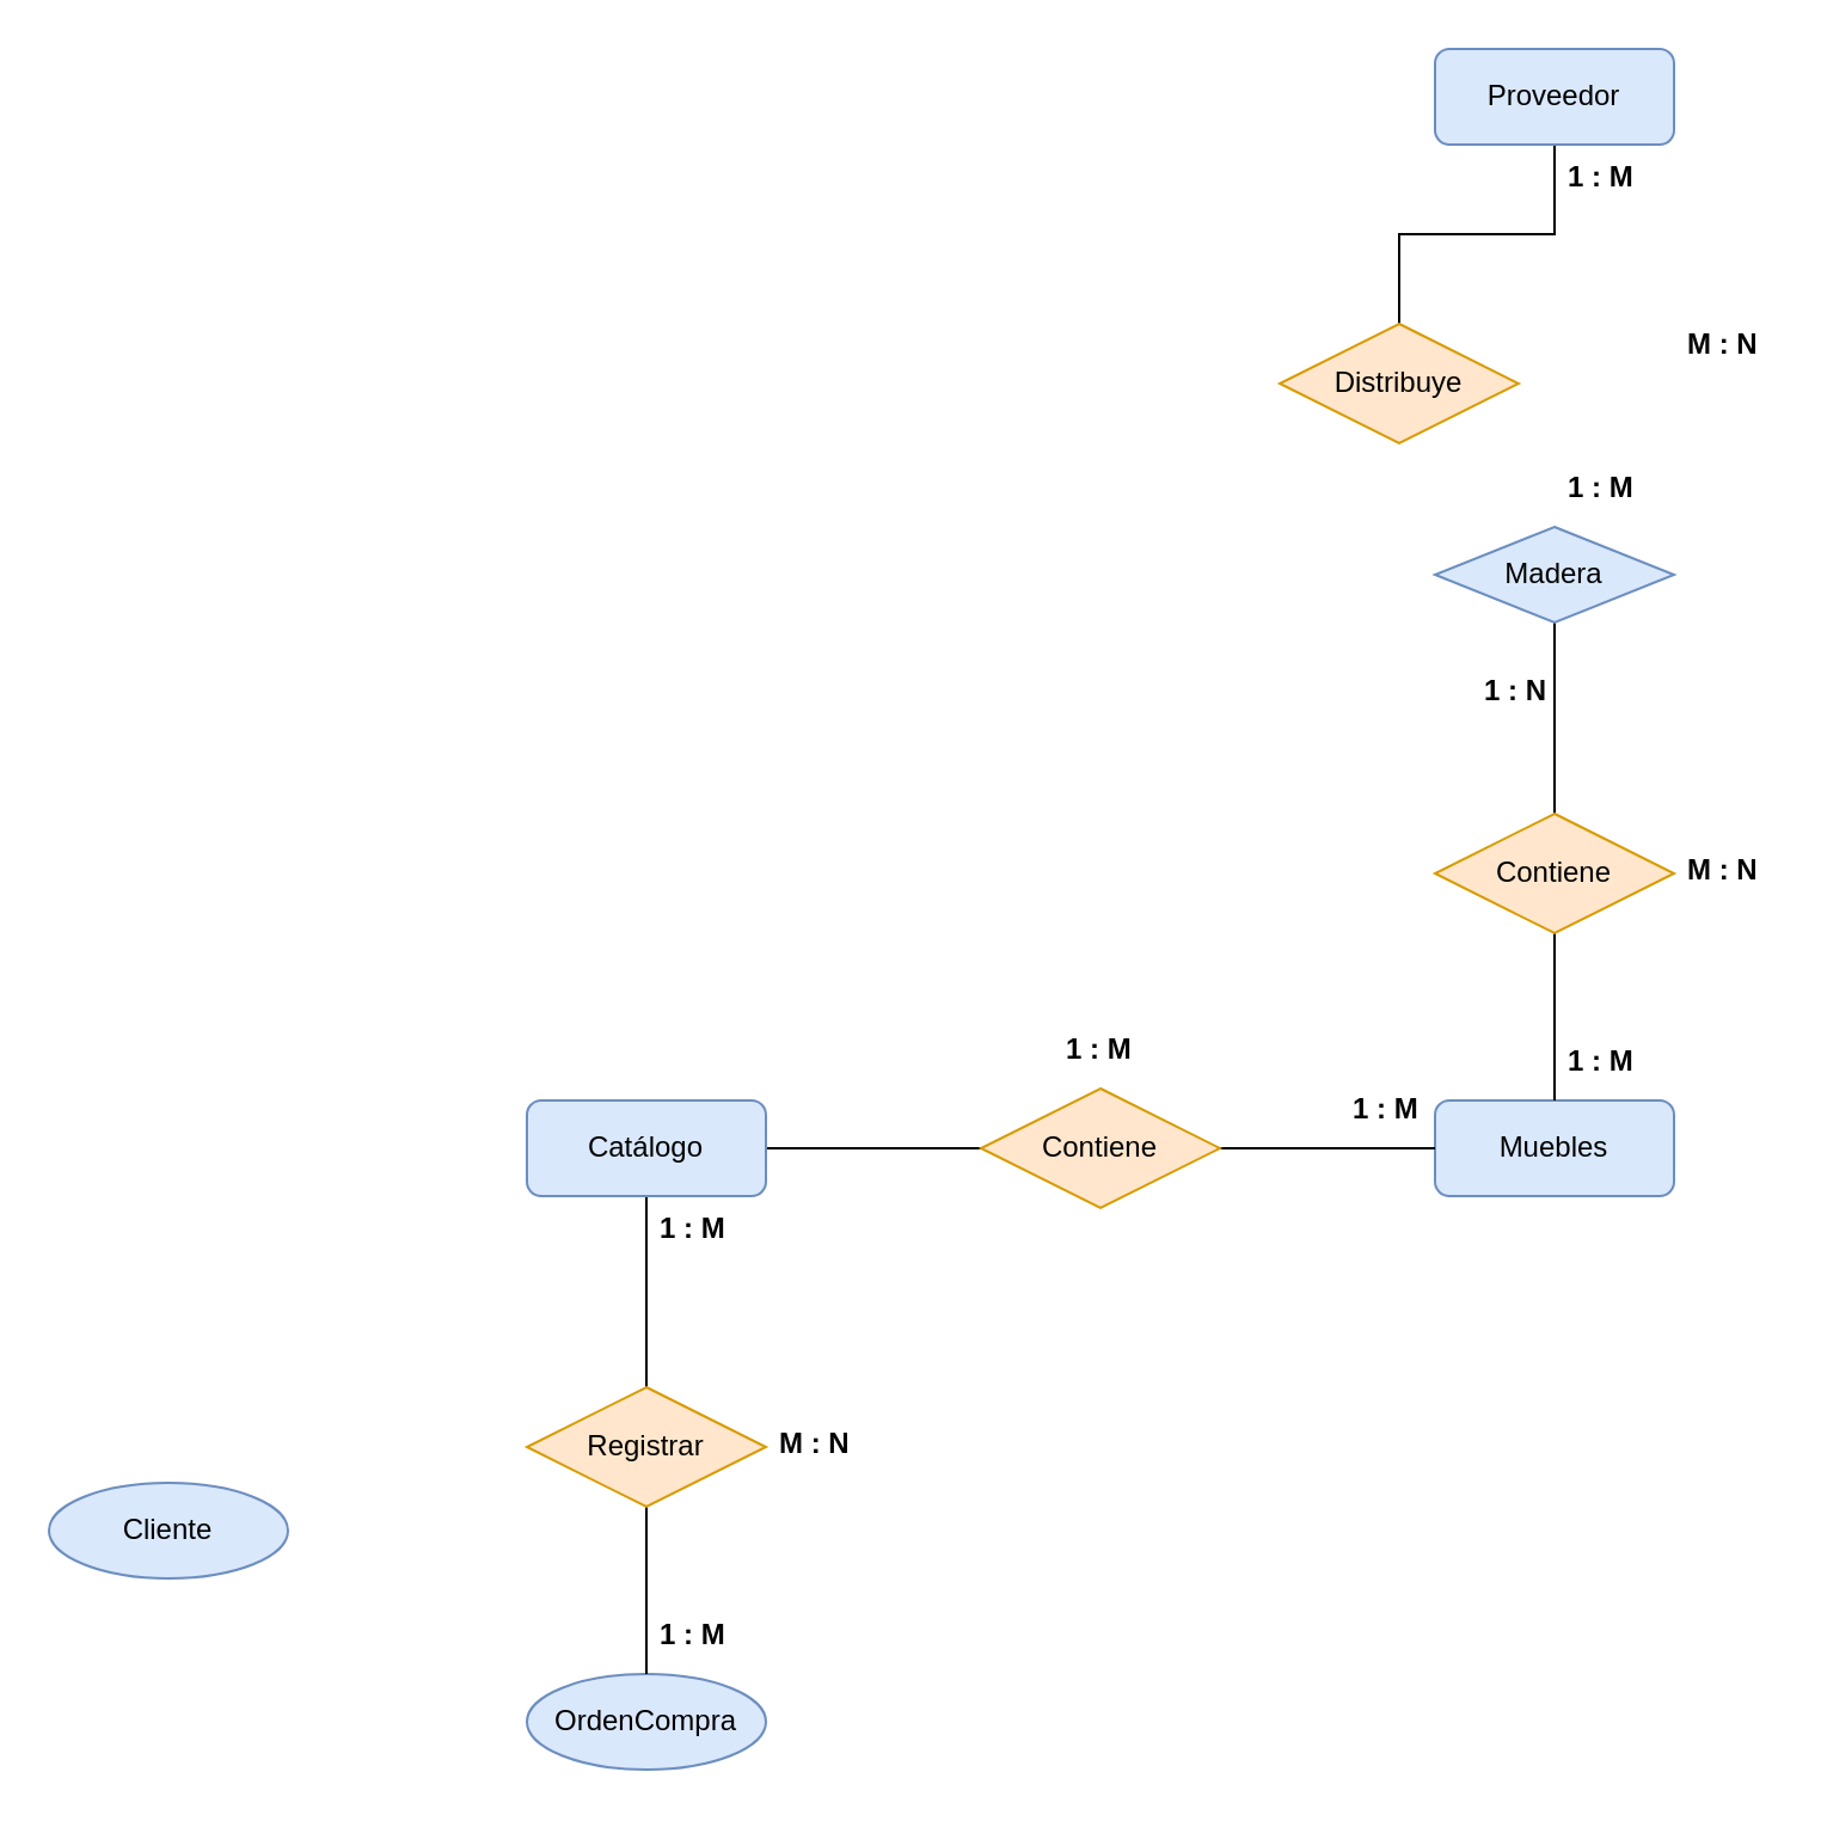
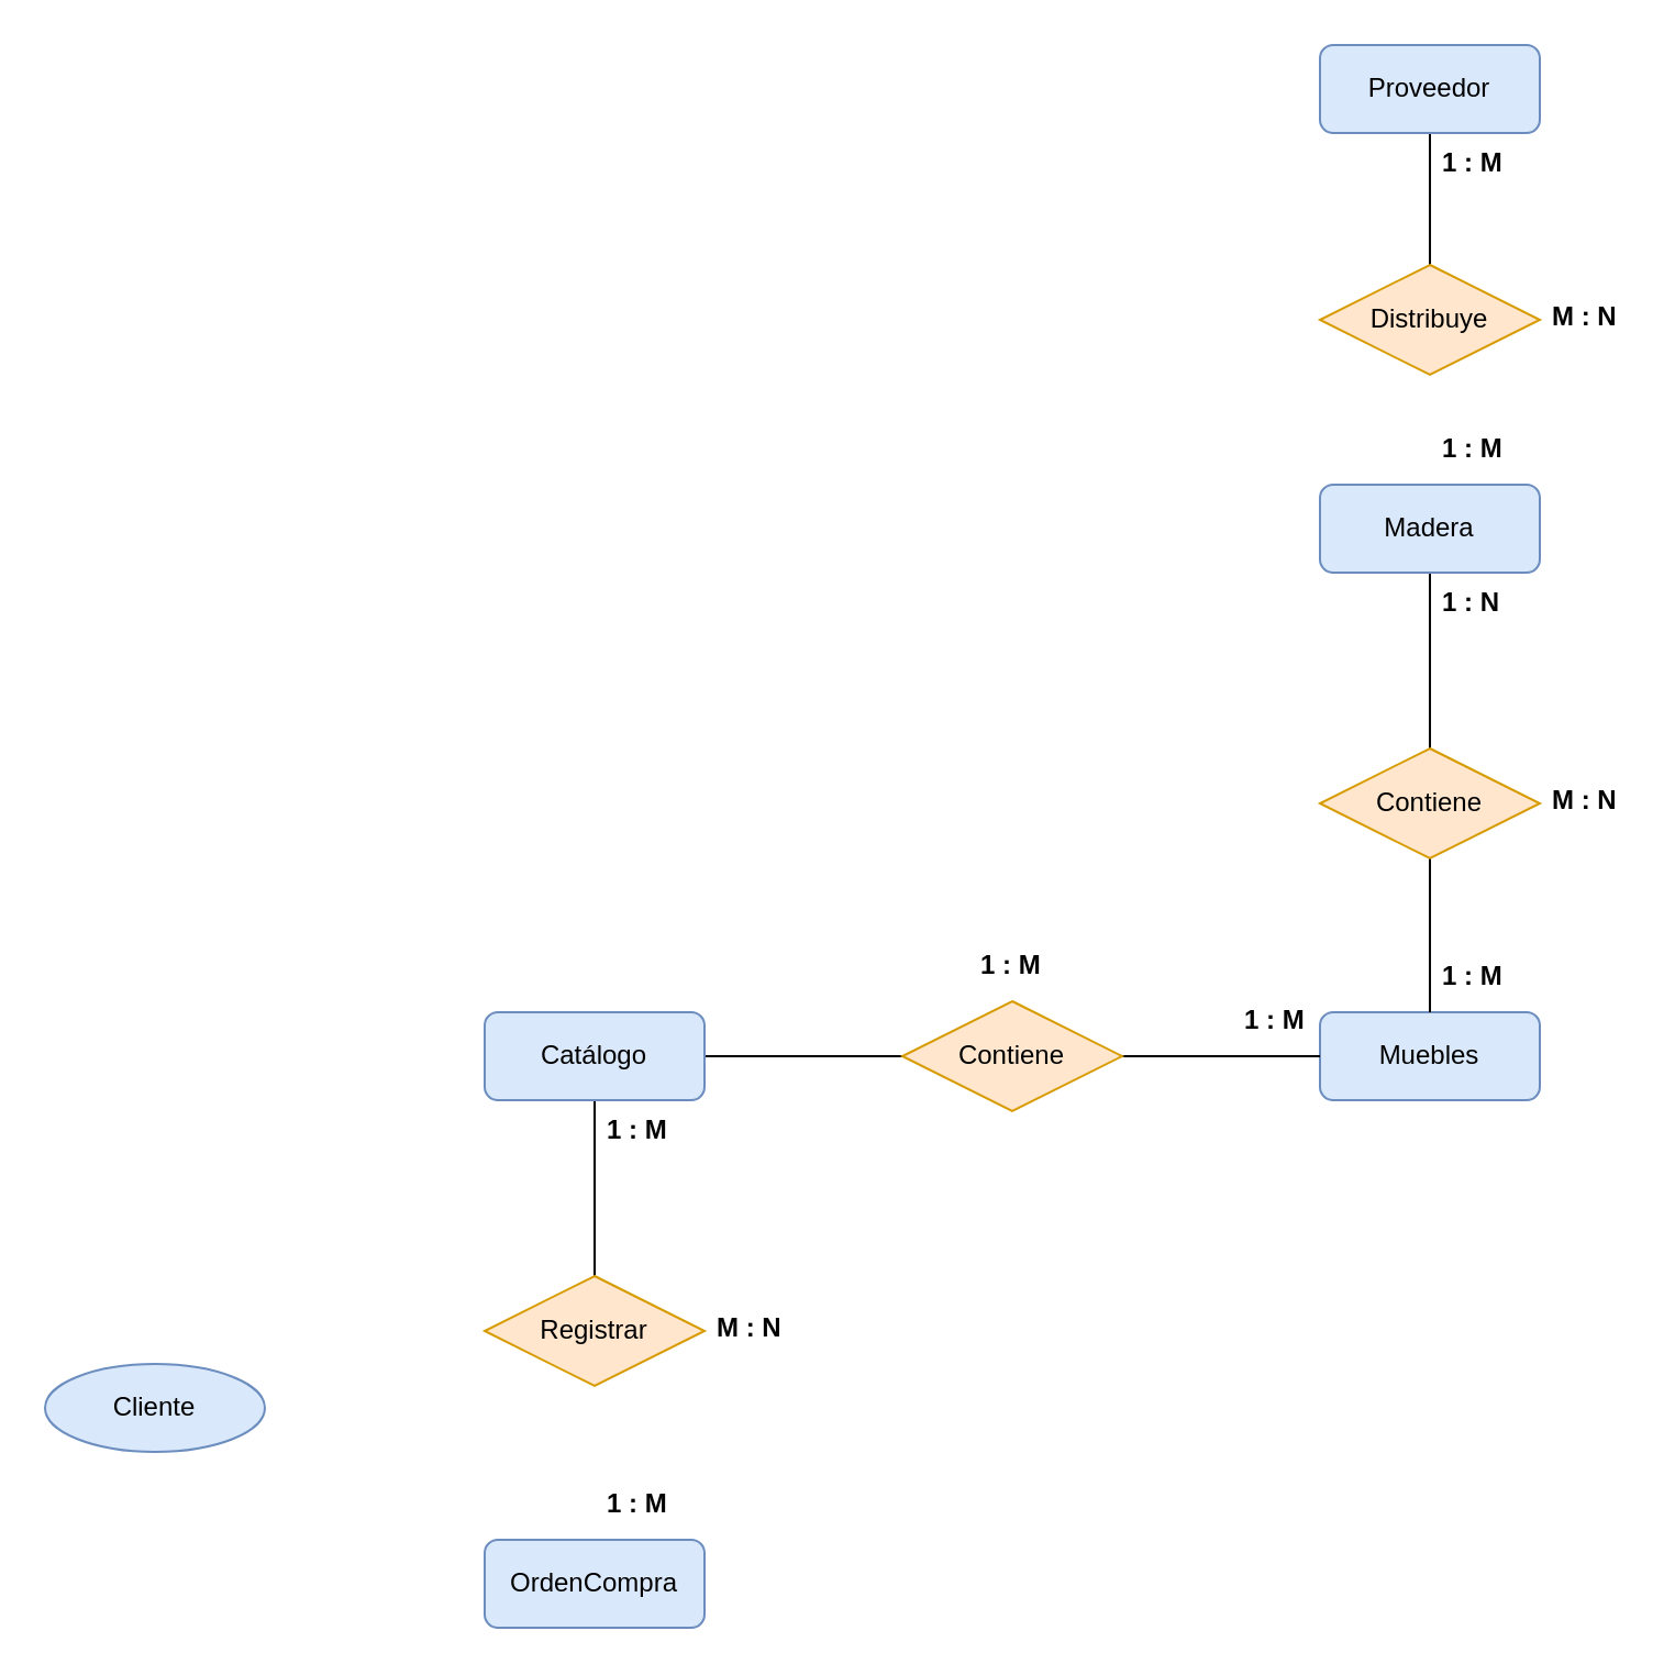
- <mxCell id="17" value="Distribuye" style="shape=rhombus;perimeter=rhombusPerimeter;whiteSpace=wrap;html=1;align=center;fillColor=#ffe6cc;strokeColor=#d79b00;" vertex="1" parent="1"><mxGeometry x="535" y="135" width="100" height="50" as="geometry" /></mxCell>
+ <mxCell id="17" value="Distribuye" style="shape=rhombus;perimeter=rhombusPerimeter;whiteSpace=wrap;html=1;align=center;fillColor=#ffe6cc;strokeColor=#d79b00;" vertex="1" parent="1"><mxGeometry x="600" y="120" width="100" height="50" as="geometry" /></mxCell>
- <mxCell id="4" value="Madera" style="rhombus;whiteSpace=wrap;html=1;align=center;fillColor=#dae8fc;strokeColor=#6c8ebf;" vertex="1" parent="1"><mxGeometry x="600" y="220" width="100" height="40" as="geometry" /></mxCell>
+ <mxCell id="4" value="Madera" style="whiteSpace=wrap;html=1;align=center;fillColor=#dae8fc;strokeColor=#6c8ebf;rounded=1;" vertex="1" parent="1"><mxGeometry x="600" y="220" width="100" height="40" as="geometry" /></mxCell>
- <mxCell id="13" value="1 : N" style="text;strokeColor=none;fillColor=none;spacingLeft=4;spacingRight=4;overflow=hidden;rotatable=0;points=[[0,0.5],[1,0.5]];portConstraint=eastwest;fontSize=12;whiteSpace=wrap;html=1;fontStyle=1" vertex="1" parent="1"><mxGeometry x="615" y="275" width="40" height="30" as="geometry" /></mxCell>
+ <mxCell id="13" value="1 : N" style="text;strokeColor=none;fillColor=none;spacingLeft=4;spacingRight=4;overflow=hidden;rotatable=0;points=[[0,0.5],[1,0.5]];portConstraint=eastwest;fontSize=12;whiteSpace=wrap;html=1;fontStyle=1" vertex="1" parent="1"><mxGeometry x="650" y="260" width="40" height="30" as="geometry" /></mxCell>
- <mxCell id="25" style="edgeStyle=orthogonalEdgeStyle;rounded=0;orthogonalLoop=1;jettySize=auto;html=1;entryX=0.5;entryY=0;entryDx=0;entryDy=0;endArrow=none;endFill=0;" edge="1" parent="1" source="26" target="6"><mxGeometry relative="1" as="geometry" /></mxCell>
- <mxCell id="6" value="OrdenCompra" style="ellipse;whiteSpace=wrap;html=1;align=center;fillColor=#dae8fc;strokeColor=#6c8ebf;" vertex="1" parent="1"><mxGeometry x="220" y="700" width="100" height="40" as="geometry" /></mxCell>
+ <mxCell id="6" value="OrdenCompra" style="whiteSpace=wrap;html=1;align=center;fillColor=#dae8fc;strokeColor=#6c8ebf;rounded=1;" vertex="1" parent="1"><mxGeometry x="220" y="700" width="100" height="40" as="geometry" /></mxCell>
